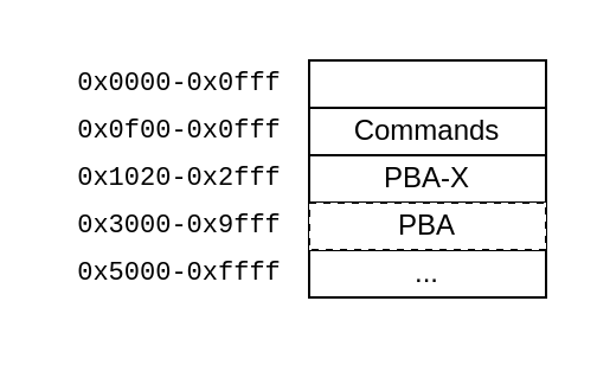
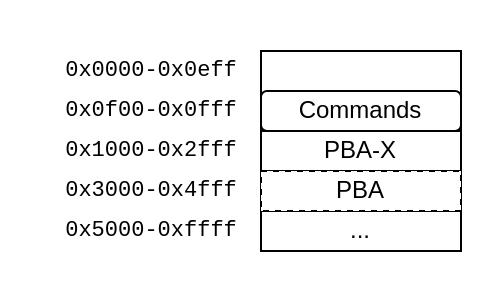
- <mxCell id="3" value="0x0000-0x0fff" style="text;html=1;align=center;verticalAlign=middle;resizable=0;points=[];autosize=1;strokeColor=none;fillColor=none;fontFamily=Courier New;fontSize=11;" parent="2" vertex="1"><mxGeometry width="110" height="30" as="geometry" /></mxCell>
+ <mxCell id="3" value="0x0000-0x0eff" style="text;html=1;align=center;verticalAlign=middle;resizable=0;points=[];autosize=1;strokeColor=none;fillColor=none;fontFamily=Courier New;fontSize=11;" parent="2" vertex="1"><mxGeometry width="110" height="30" as="geometry" /></mxCell>
- <mxCell id="9" value="Commands" style="rounded=0;whiteSpace=wrap;html=1;" parent="7" vertex="1"><mxGeometry y="20" width="100" height="20" as="geometry" /></mxCell>
+ <mxCell id="9" value="Commands" style="whiteSpace=wrap;html=1;rounded=1;" parent="7" vertex="1"><mxGeometry y="20" width="100" height="20" as="geometry" /></mxCell>
- <mxCell id="5" value="0x1020-0x2fff" style="text;html=1;align=center;verticalAlign=middle;resizable=0;points=[];autosize=1;strokeColor=none;fillColor=none;fontFamily=Courier New;fontSize=11;spacing=2;" parent="2" vertex="1"><mxGeometry y="40" width="110" height="30" as="geometry" /></mxCell>
+ <mxCell id="5" value="0x1000-0x2fff" style="text;html=1;align=center;verticalAlign=middle;resizable=0;points=[];autosize=1;strokeColor=none;fillColor=none;fontFamily=Courier New;fontSize=11;spacing=2;" parent="2" vertex="1"><mxGeometry y="40" width="110" height="30" as="geometry" /></mxCell>
- <mxCell id="6" value="0x3000-0x9fff" style="text;html=1;align=center;verticalAlign=middle;resizable=0;points=[];autosize=1;strokeColor=none;fillColor=none;fontFamily=Courier New;fontSize=11;" parent="2" vertex="1"><mxGeometry y="60" width="110" height="30" as="geometry" /></mxCell>
+ <mxCell id="6" value="0x3000-0x4fff" style="text;html=1;align=center;verticalAlign=middle;resizable=0;points=[];autosize=1;strokeColor=none;fillColor=none;fontFamily=Courier New;fontSize=11;" parent="2" vertex="1"><mxGeometry y="60" width="110" height="30" as="geometry" /></mxCell>
